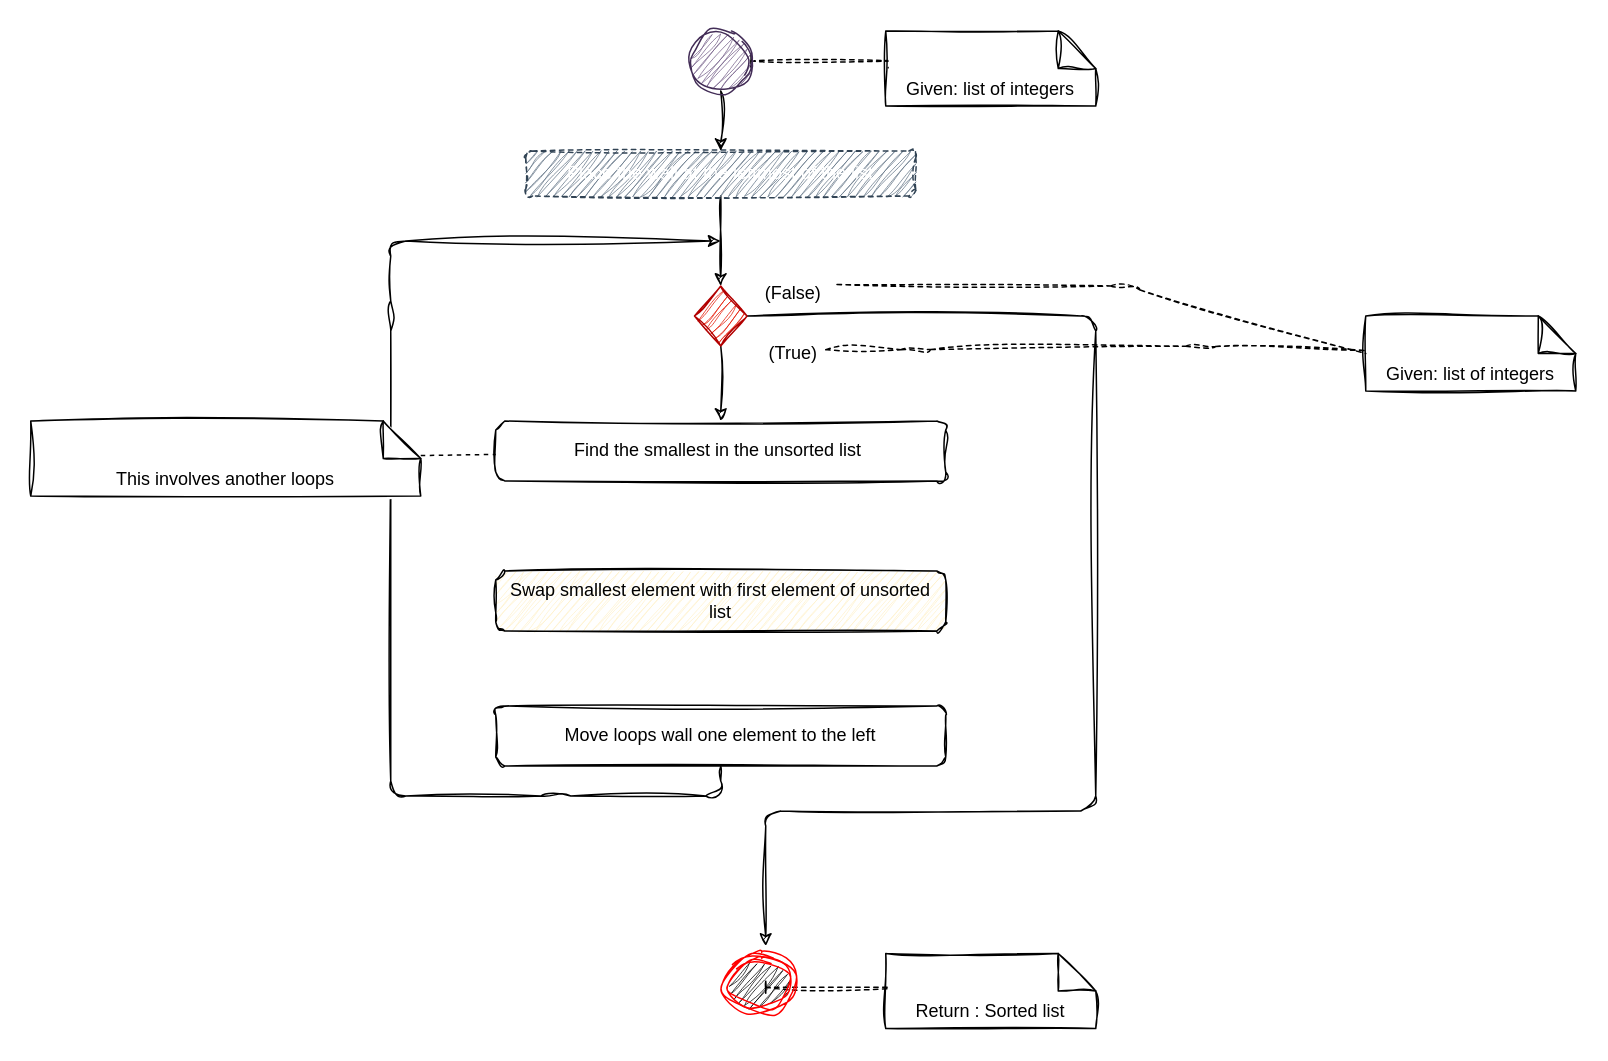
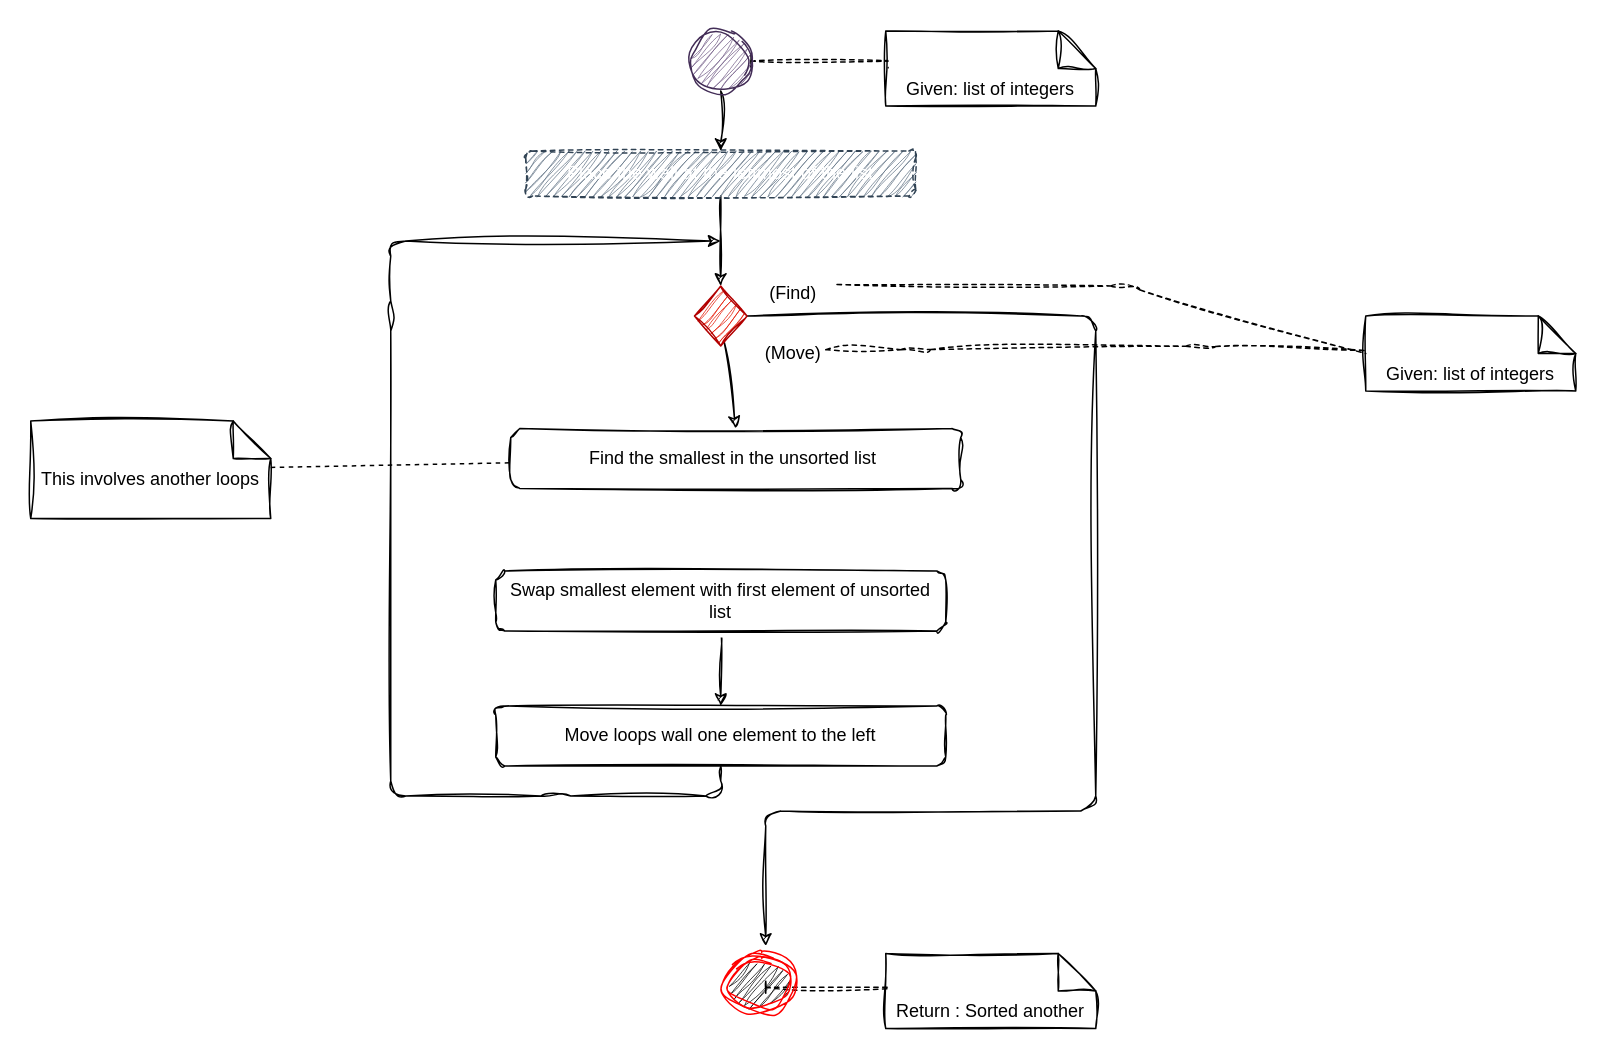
- <mxCell id="18" value="(False)" style="text;html=1;align=center;verticalAlign=middle;resizable=0;points=[];autosize=1;strokeColor=none;fillColor=none;sketch=1;curveFitting=1;jiggle=2;" parent="1" vertex="1"><mxGeometry x="497.5" y="180" width="60" height="30" as="geometry" /></mxCell>
+ <mxCell id="18" value="(Find)" style="text;html=1;align=center;verticalAlign=middle;resizable=0;points=[];autosize=1;strokeColor=none;fillColor=none;sketch=1;curveFitting=1;jiggle=2;" parent="1" vertex="1"><mxGeometry x="497.5" y="180" width="60" height="30" as="geometry" /></mxCell>
- <mxCell id="19" value="(True)" style="text;html=1;align=center;verticalAlign=middle;resizable=0;points=[];autosize=1;strokeColor=none;fillColor=none;sketch=1;curveFitting=1;jiggle=2;" parent="1" vertex="1"><mxGeometry x="497.5" y="220" width="60" height="30" as="geometry" /></mxCell>
+ <mxCell id="19" value="(Move)" style="text;html=1;align=center;verticalAlign=middle;resizable=0;points=[];autosize=1;strokeColor=none;fillColor=none;sketch=1;curveFitting=1;jiggle=2;" parent="1" vertex="1"><mxGeometry x="497.5" y="220" width="60" height="30" as="geometry" /></mxCell>
- <mxCell id="12" value="Find the smallest in the unsorted list&amp;nbsp;" style="rounded=1;whiteSpace=wrap;html=1;sketch=1;curveFitting=1;jiggle=2;" parent="1" vertex="1"><mxGeometry x="330" y="280" width="300" height="40" as="geometry" /></mxCell>
+ <mxCell id="12" value="Find the smallest in the unsorted list&amp;nbsp;" style="rounded=1;whiteSpace=wrap;html=1;sketch=1;curveFitting=1;jiggle=2;" parent="1" vertex="1"><mxGeometry x="340" y="285" width="300" height="40" as="geometry" /></mxCell>
- <mxCell id="23" value="This involves another loops" style="shape=note2;boundedLbl=1;whiteSpace=wrap;html=1;size=25;verticalAlign=top;align=center;sketch=1;curveFitting=1;jiggle=2;" parent="1" vertex="1"><mxGeometry x="20" y="280" width="260" height="50" as="geometry" /></mxCell>
+ <mxCell id="23" value="This involves another loops" style="shape=note2;boundedLbl=1;whiteSpace=wrap;html=1;size=25;verticalAlign=top;align=center;sketch=1;curveFitting=1;jiggle=2;" parent="1" vertex="1"><mxGeometry x="20" y="280" width="160" height="65" as="geometry" /></mxCell>
- <mxCell id="14" value="Swap smallest element with first element of unsorted list" style="rounded=1;whiteSpace=wrap;html=1;sketch=1;curveFitting=1;jiggle=2;fillColor=#fff2cc;" parent="1" vertex="1"><mxGeometry x="330" y="380" width="300" height="40" as="geometry" /></mxCell>
+ <mxCell id="14" value="Swap smallest element with first element of unsorted list" style="rounded=1;whiteSpace=wrap;html=1;sketch=1;curveFitting=1;jiggle=2;" parent="1" vertex="1"><mxGeometry x="330" y="380" width="300" height="40" as="geometry" /></mxCell>
+ <mxCell id="13" style="edgeStyle=none;html=1;exitX=0.5;exitY=1;exitDx=0;exitDy=0;entryX=0.5;entryY=0;entryDx=0;entryDy=0;sketch=1;curveFitting=1;jiggle=2;" parent="1" source="14" target="16" edge="1"><mxGeometry relative="1" as="geometry" /></mxCell>
- <mxCell id="21" value="Return : Sorted list" style="shape=note2;boundedLbl=1;whiteSpace=wrap;html=1;size=25;verticalAlign=top;align=center;sketch=1;curveFitting=1;jiggle=2;" parent="1" vertex="1"><mxGeometry x="590" y="635" width="140" height="50" as="geometry" /></mxCell>
+ <mxCell id="21" value="Return : Sorted another" style="shape=note2;boundedLbl=1;whiteSpace=wrap;html=1;size=25;verticalAlign=top;align=center;sketch=1;curveFitting=1;jiggle=2;" parent="1" vertex="1"><mxGeometry x="590" y="635" width="140" height="50" as="geometry" /></mxCell>
